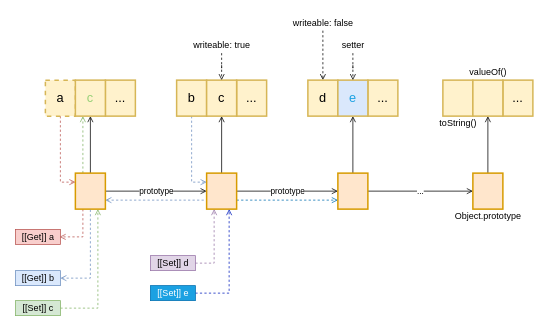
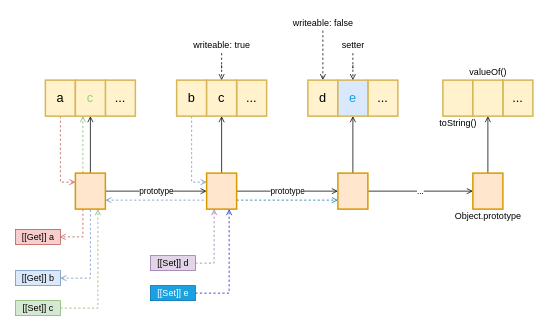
- <mxCell id="16" value="a" style="rounded=0;whiteSpace=wrap;html=1;strokeWidth=2;fontSize=17;fillColor=#fff2cc;strokeColor=#d6b656;dashed=1;" vertex="1" parent="1"><mxGeometry x="60" y="106" width="40" height="48" as="geometry" /></mxCell>
+ <mxCell id="16" value="a" style="rounded=0;whiteSpace=wrap;html=1;strokeWidth=2;fontSize=17;fillColor=#fff2cc;strokeColor=#d6b656;" vertex="1" parent="1"><mxGeometry x="60" y="106" width="40" height="48" as="geometry" /></mxCell>
